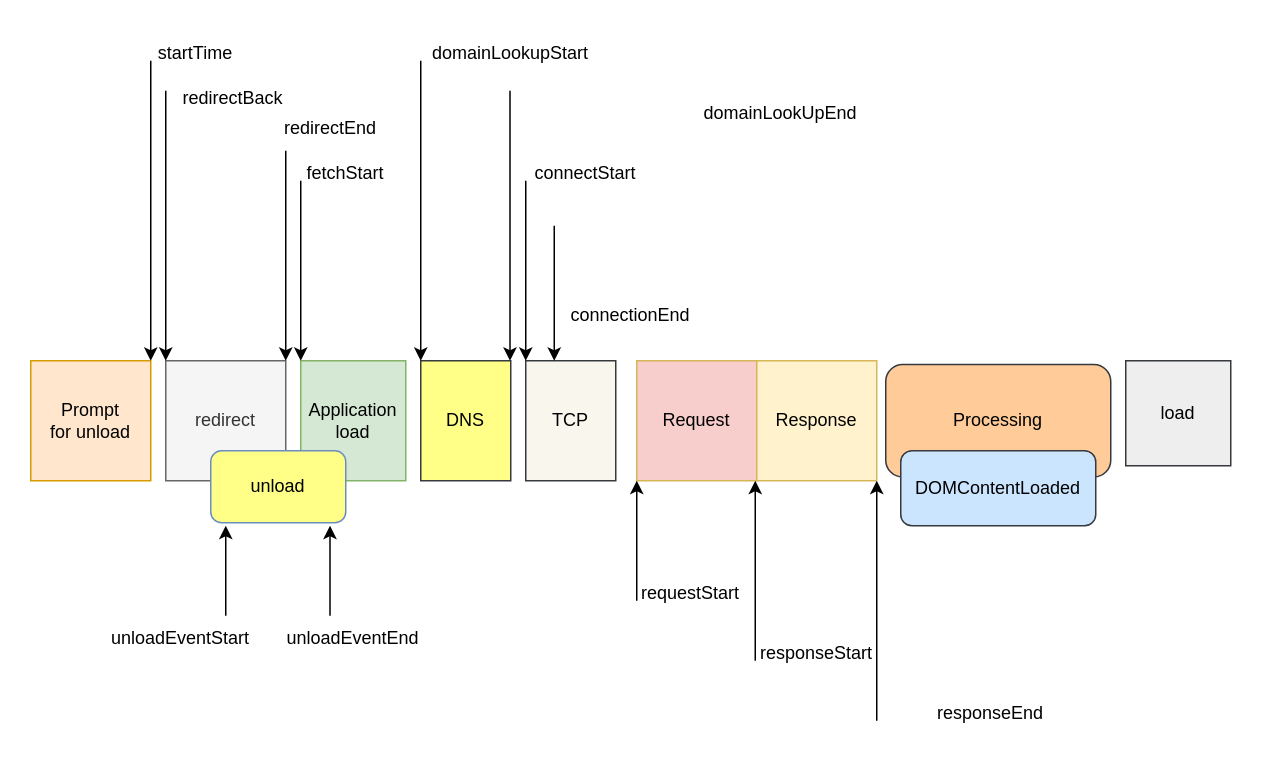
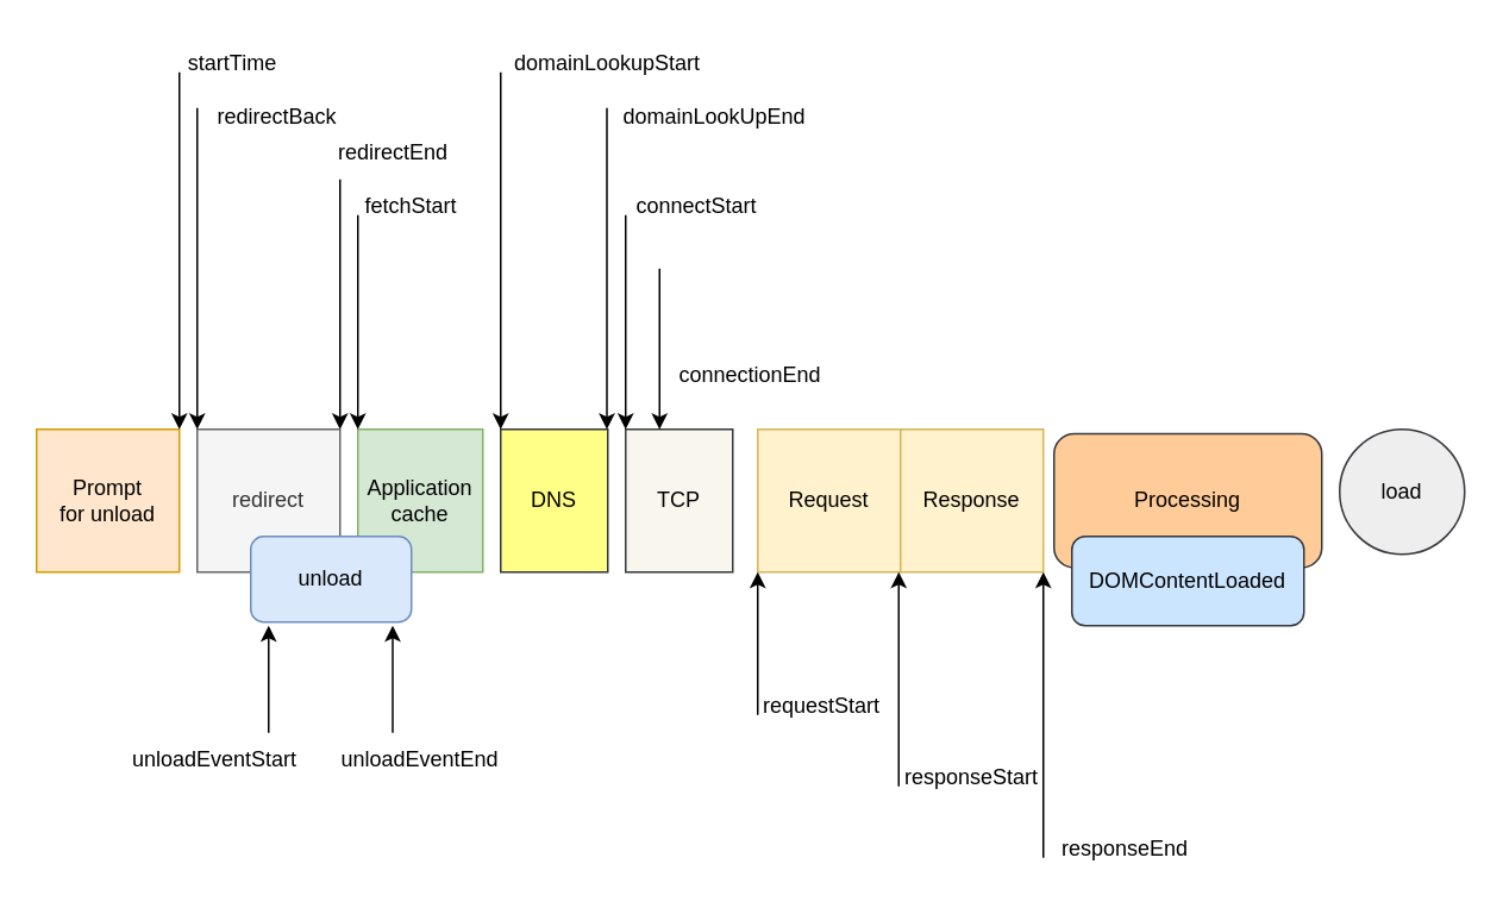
- <mxCell id="28" value="domainLookUpEnd" style="text;html=1;strokeColor=none;fillColor=none;align=center;verticalAlign=middle;whiteSpace=wrap;rounded=0;" vertex="1" parent="1"><mxGeometry x="490" y="60" width="60" height="30" as="geometry" /></mxCell>
+ <mxCell id="28" value="domainLookUpEnd" style="text;html=1;strokeColor=none;fillColor=none;align=center;verticalAlign=middle;whiteSpace=wrap;rounded=0;" vertex="1" parent="1"><mxGeometry x="370" y="50" width="60" height="30" as="geometry" /></mxCell>
- <mxCell id="12" value="load" style="rounded=0;whiteSpace=wrap;html=1;fillColor=#eeeeee;strokeColor=#36393d;" vertex="1" parent="1"><mxGeometry x="750" y="240" width="70" height="70" as="geometry" /></mxCell>
+ <mxCell id="12" value="load" style="ellipse;whiteSpace=wrap;html=1;fillColor=#eeeeee;strokeColor=#36393d;" vertex="1" parent="1"><mxGeometry x="750" y="240" width="70" height="70" as="geometry" /></mxCell>
- <mxCell id="2" value="Application&lt;br&gt;load" style="rounded=0;whiteSpace=wrap;html=1;fillColor=#d5e8d4;strokeColor=#82b366;" vertex="1" parent="1"><mxGeometry x="200" y="240" width="70" height="80" as="geometry" /></mxCell>
+ <mxCell id="2" value="Application&lt;br&gt;cache" style="rounded=0;whiteSpace=wrap;html=1;fillColor=#d5e8d4;strokeColor=#82b366;" vertex="1" parent="1"><mxGeometry x="200" y="240" width="70" height="80" as="geometry" /></mxCell>
- <mxCell id="8" value="Request" style="whiteSpace=wrap;html=1;aspect=fixed;fillColor=#f8cecc;strokeColor=#d6b656;" vertex="1" parent="1"><mxGeometry x="424" y="240" width="80" height="80" as="geometry" /></mxCell>
+ <mxCell id="8" value="Request" style="whiteSpace=wrap;html=1;aspect=fixed;fillColor=#fff2cc;strokeColor=#d6b656;" vertex="1" parent="1"><mxGeometry x="424" y="240" width="80" height="80" as="geometry" /></mxCell>
- <mxCell id="5" value="unload" style="rounded=1;whiteSpace=wrap;html=1;fillColor=#ffff88;strokeColor=#6c8ebf;" vertex="1" parent="1"><mxGeometry x="140" y="300" width="90" height="48" as="geometry" /></mxCell>
+ <mxCell id="5" value="unload" style="rounded=1;whiteSpace=wrap;html=1;fillColor=#dae8fc;strokeColor=#6c8ebf;" vertex="1" parent="1"><mxGeometry x="140" y="300" width="90" height="48" as="geometry" /></mxCell>
- <mxCell id="38" value="responseEnd" style="text;html=1;strokeColor=none;fillColor=none;align=center;verticalAlign=middle;whiteSpace=wrap;rounded=0;" vertex="1" parent="1"><mxGeometry x="630" y="460" width="60" height="30" as="geometry" /></mxCell>
+ <mxCell id="38" value="responseEnd" style="text;html=1;strokeColor=none;fillColor=none;align=center;verticalAlign=middle;whiteSpace=wrap;rounded=0;" vertex="1" parent="1"><mxGeometry x="600" y="460" width="60" height="30" as="geometry" /></mxCell>
